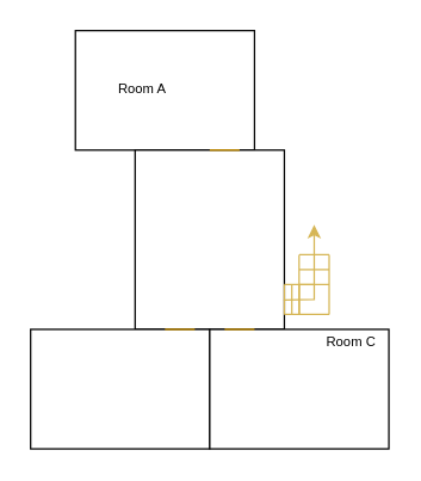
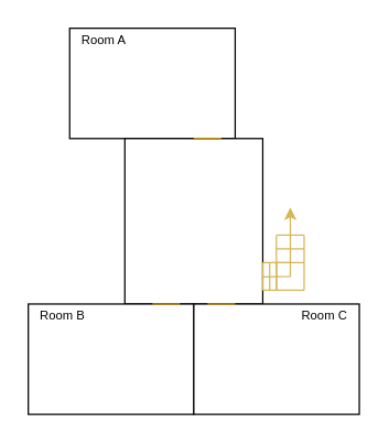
- <mxCell id="20" value="&lt;font style=&quot;font-size: 9px;&quot;&gt;Room A&lt;/font&gt;" style="text;html=1;strokeColor=none;fillColor=none;align=center;verticalAlign=middle;whiteSpace=wrap;rounded=0;" vertex="1" parent="1"><mxGeometry x="70" y="50" width="50" height="15" as="geometry" /></mxCell>
+ <mxCell id="20" value="&lt;font style=&quot;font-size: 9px;&quot;&gt;Room A&lt;/font&gt;" style="text;html=1;strokeColor=none;fillColor=none;align=center;verticalAlign=middle;whiteSpace=wrap;rounded=0;" vertex="1" parent="1"><mxGeometry x="50" y="20" width="50" height="15" as="geometry" /></mxCell>
+ <mxCell id="21" value="&lt;font style=&quot;font-size: 9px;&quot;&gt;Room B&lt;br&gt;&lt;/font&gt;" style="text;html=1;strokeColor=none;fillColor=none;align=center;verticalAlign=middle;whiteSpace=wrap;rounded=0;" vertex="1" parent="1"><mxGeometry x="20" y="220" width="50" height="15" as="geometry" /></mxCell>
